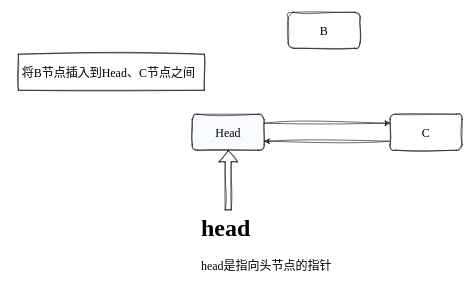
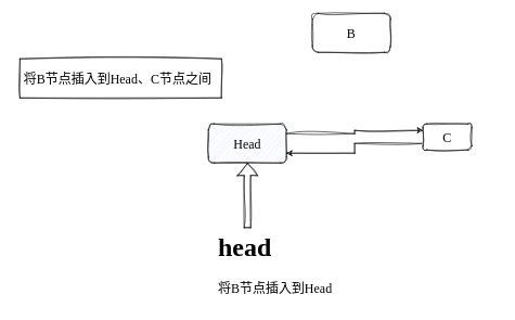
- <mxCell id="5" value="C" style="whiteSpace=wrap;html=1;fontSize=20;fontFamily=Architects Daughter;rounded=1;hachureGap=4;fontSource=https%3A%2F%2Ffonts.googleapis.com%2Fcss%3Ffamily%3DArchitects%2BDaughter;sketch=1;curveFitting=1;jiggle=2;" vertex="1" parent="1"><mxGeometry x="650" y="190" width="120" height="60" as="geometry" /></mxCell>
+ <mxCell id="5" value="C" style="whiteSpace=wrap;html=1;fontSize=20;fontFamily=Architects Daughter;rounded=1;hachureGap=4;fontSource=https%3A%2F%2Ffonts.googleapis.com%2Fcss%3Ffamily%3DArchitects%2BDaughter;sketch=1;curveFitting=1;jiggle=2;" vertex="1" parent="1"><mxGeometry x="650" y="190" width="75" height="40" as="geometry" /></mxCell>
- <mxCell id="10" value="&lt;h1&gt;head&lt;/h1&gt;&lt;div&gt;head是指向头节点的指针&lt;/div&gt;" style="text;html=1;strokeColor=none;fillColor=none;spacing=5;spacingTop=-20;whiteSpace=wrap;overflow=hidden;rounded=0;fontSize=20;fontFamily=Architects Daughter;" vertex="1" parent="1"><mxGeometry x="330" y="340" width="230" height="130" as="geometry" /></mxCell>
+ <mxCell id="10" value="&lt;h1&gt;head&lt;/h1&gt;&lt;div&gt;将B节点插入到Head&lt;/div&gt;" style="text;html=1;strokeColor=none;fillColor=none;spacing=5;spacingTop=-20;whiteSpace=wrap;overflow=hidden;rounded=0;fontSize=20;fontFamily=Architects Daughter;" vertex="1" parent="1"><mxGeometry x="330" y="340" width="230" height="130" as="geometry" /></mxCell>
